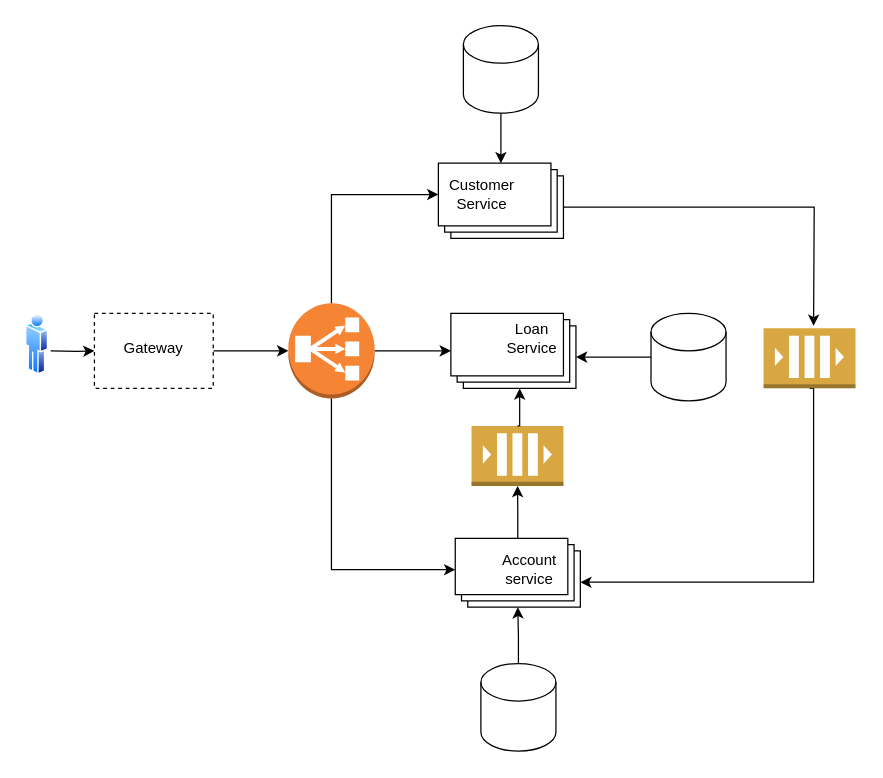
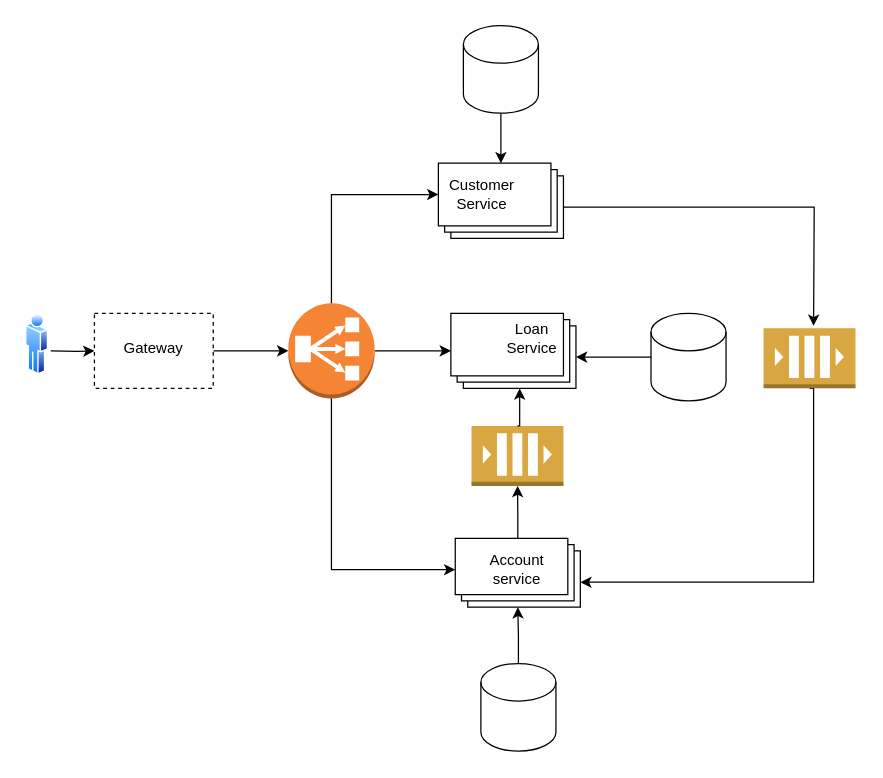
- <mxCell id="10" value="Account service" style="text;html=1;align=center;verticalAlign=middle;whiteSpace=wrap;rounded=0;" vertex="1" parent="1"><mxGeometry x="393.25" y="440" width="60" height="30" as="geometry" /></mxCell>
+ <mxCell id="10" value="Account service" style="text;html=1;align=center;verticalAlign=middle;whiteSpace=wrap;rounded=0;" vertex="1" parent="1"><mxGeometry x="383.25" y="440" width="60" height="30" as="geometry" /></mxCell>
